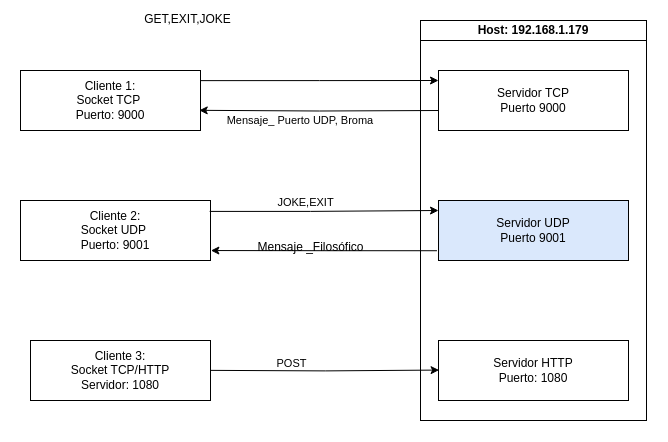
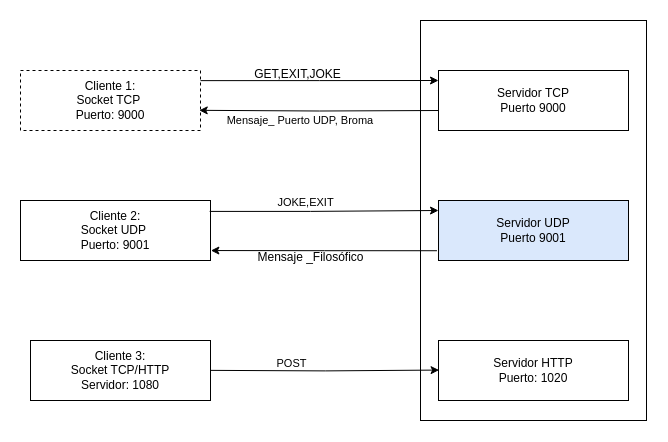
- <mxCell id="18" value="GET,EXIT,JOKE" style="text;html=1;align=center;verticalAlign=middle;resizable=0;points=[];autosize=1;strokeColor=none;fillColor=none;" vertex="1" parent="1"><mxGeometry x="132" y="4" width="110" height="30" as="geometry" /></mxCell>
+ <mxCell id="18" value="GET,EXIT,JOKE" style="text;html=1;align=center;verticalAlign=middle;resizable=0;points=[];autosize=1;strokeColor=none;fillColor=none;" vertex="1" parent="1"><mxGeometry x="242" y="59" width="110" height="30" as="geometry" /></mxCell>
- <mxCell id="6" value="&lt;b&gt;Host: 192.168.1.179&lt;/b&gt;" style="rounded=0;whiteSpace=wrap;html=1;" vertex="1" parent="1"><mxGeometry x="420" y="20" width="226" height="20" as="geometry" /></mxCell>
- <mxCell id="2" value="Cliente 1:&lt;div&gt;Socket TCP&amp;nbsp;&lt;/div&gt;&lt;div&gt;Puerto: 9000&lt;/div&gt;" style="rounded=0;whiteSpace=wrap;html=1;" vertex="1" parent="1"><mxGeometry x="20" y="70" width="180" height="60" as="geometry" /></mxCell>
+ <mxCell id="2" value="Cliente 1:&lt;div&gt;Socket TCP&amp;nbsp;&lt;/div&gt;&lt;div&gt;Puerto: 9000&lt;/div&gt;" style="rounded=0;whiteSpace=wrap;html=1;dashed=1;" vertex="1" parent="1"><mxGeometry x="20" y="70" width="180" height="60" as="geometry" /></mxCell>
- <mxCell id="19" value="Mensaje _Filosófico" style="text;html=1;align=center;verticalAlign=middle;resizable=0;points=[];autosize=1;strokeColor=none;fillColor=none;" vertex="1" parent="1"><mxGeometry x="245" y="232" width="130" height="30" as="geometry" /></mxCell>
+ <mxCell id="19" value="Mensaje _Filosófico" style="text;html=1;align=center;verticalAlign=middle;resizable=0;points=[];autosize=1;strokeColor=none;fillColor=none;" vertex="1" parent="1"><mxGeometry x="245" y="242" width="130" height="30" as="geometry" /></mxCell>
- <mxCell id="15" value="Servidor HTTP&lt;div&gt;Puerto: 1080&lt;/div&gt;" style="rounded=0;whiteSpace=wrap;html=1;" vertex="1" parent="1"><mxGeometry x="438" y="340" width="190" height="60" as="geometry" /></mxCell>
+ <mxCell id="15" value="Servidor HTTP&lt;div&gt;Puerto: 1020&lt;/div&gt;" style="rounded=0;whiteSpace=wrap;html=1;" vertex="1" parent="1"><mxGeometry x="438" y="340" width="190" height="60" as="geometry" /></mxCell>
